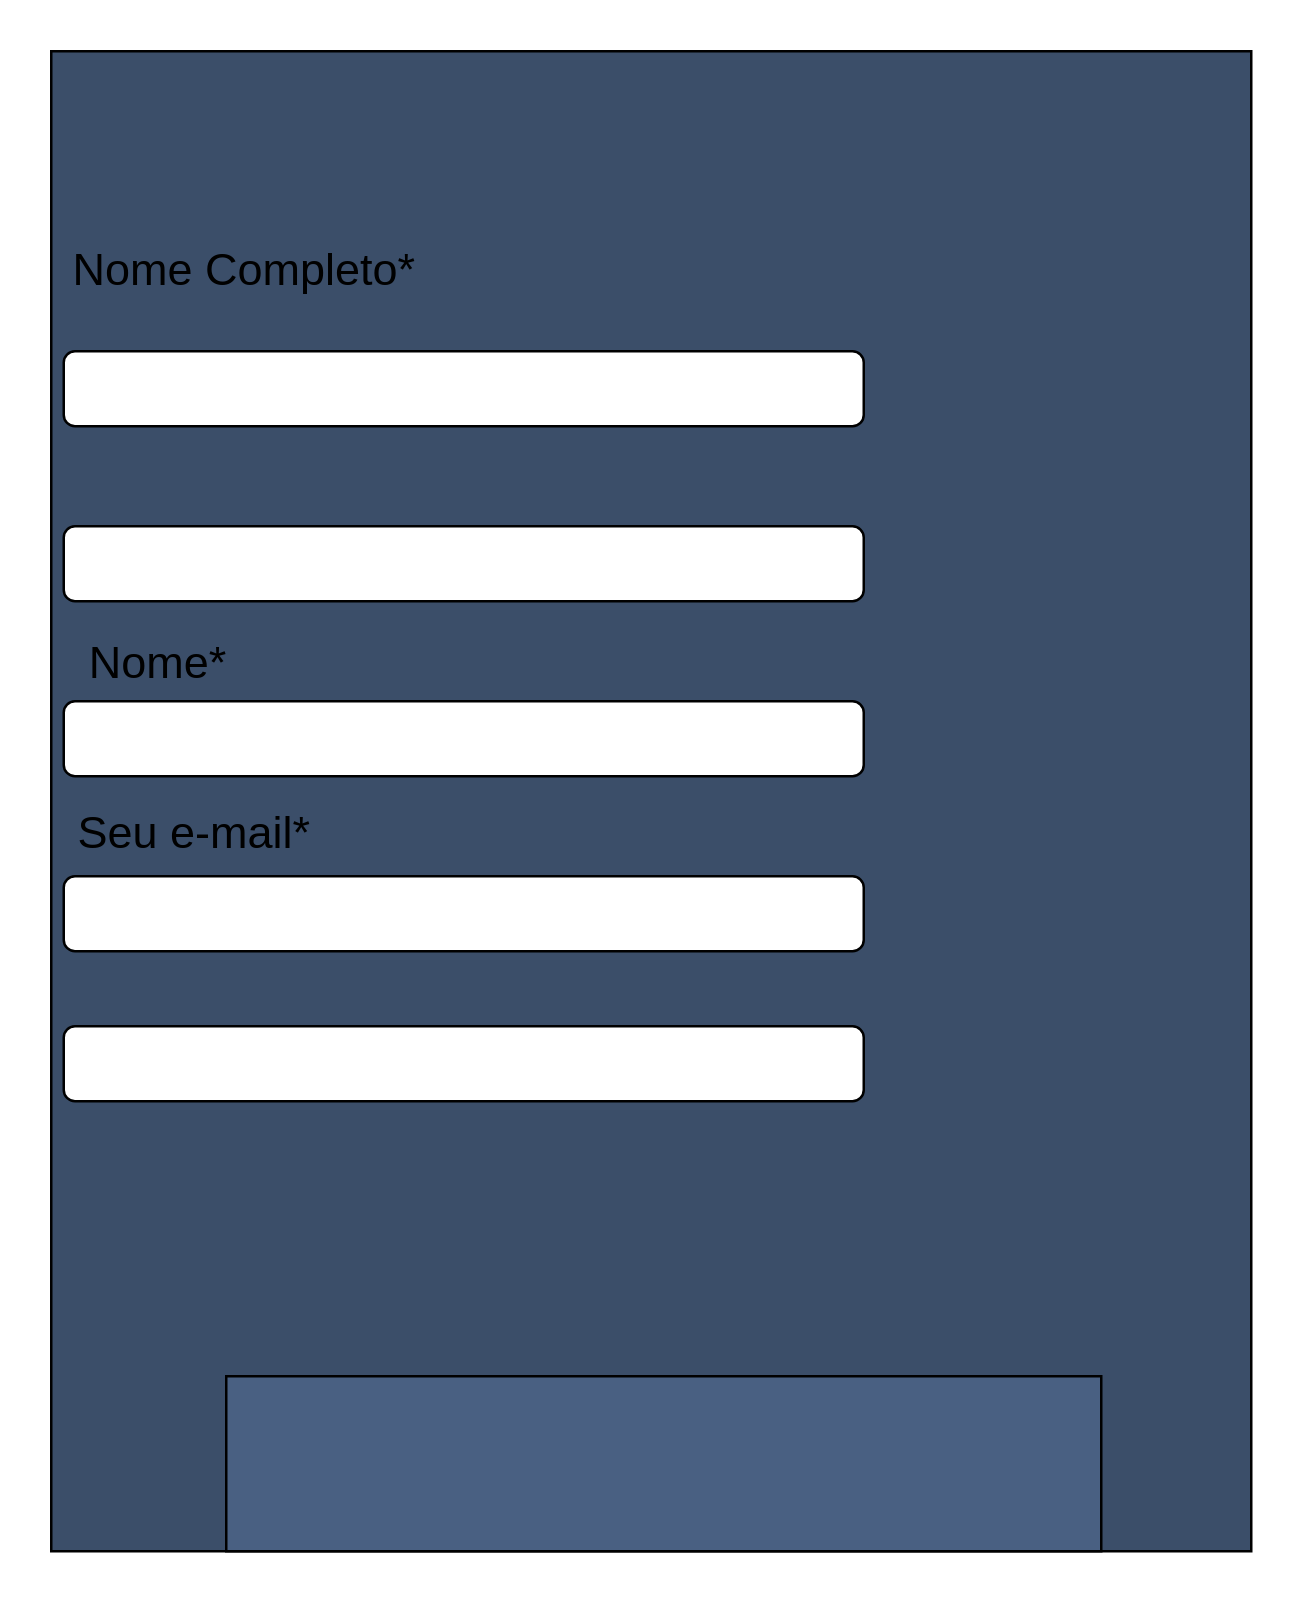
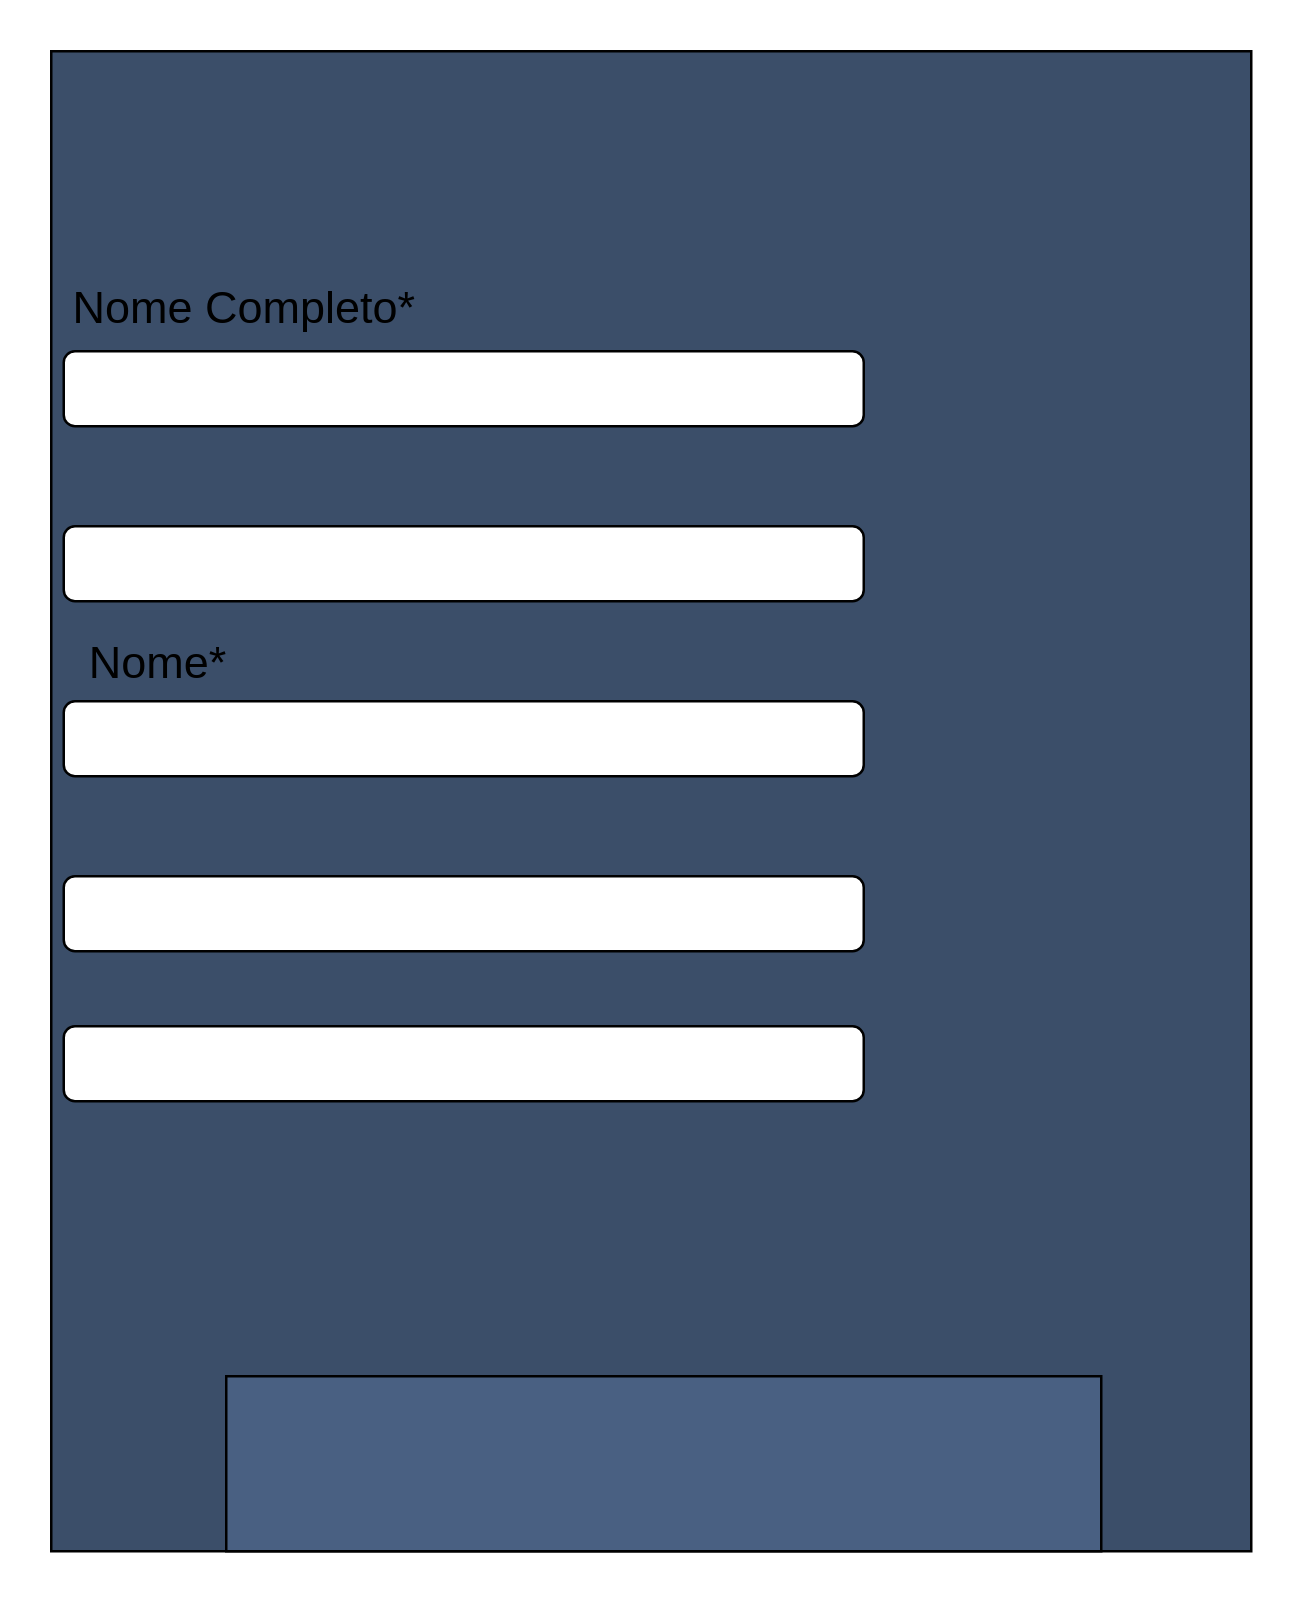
- <mxCell id="4" value="&lt;span style=&quot;font-size: 18px;&quot;&gt;Nome Completo*&lt;/span&gt;" style="text;html=1;align=center;verticalAlign=middle;whiteSpace=wrap;rounded=0;" vertex="1" parent="1"><mxGeometry x="25" y="90" width="145" height="35" as="geometry" /></mxCell>
+ <mxCell id="4" value="&lt;span style=&quot;font-size: 18px;&quot;&gt;Nome Completo*&lt;/span&gt;" style="text;html=1;align=center;verticalAlign=middle;whiteSpace=wrap;rounded=0;" vertex="1" parent="1"><mxGeometry x="25" y="105" width="145" height="35" as="geometry" /></mxCell>
- <mxCell id="3" value="&lt;font style=&quot;font-size: 18px;&quot;&gt;Seu e-mail*&lt;/font&gt;" style="text;html=1;align=center;verticalAlign=middle;whiteSpace=wrap;rounded=0;" vertex="1" parent="1"><mxGeometry x="25" y="315" width="105" height="35" as="geometry" /></mxCell>
